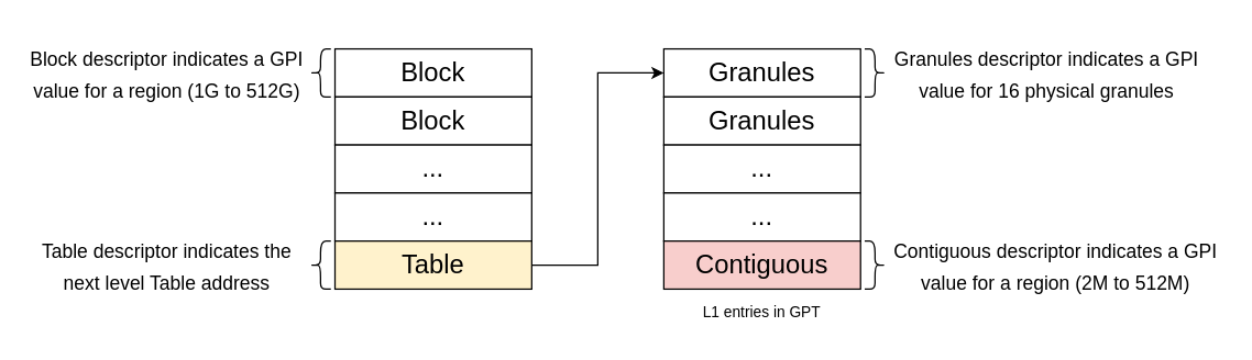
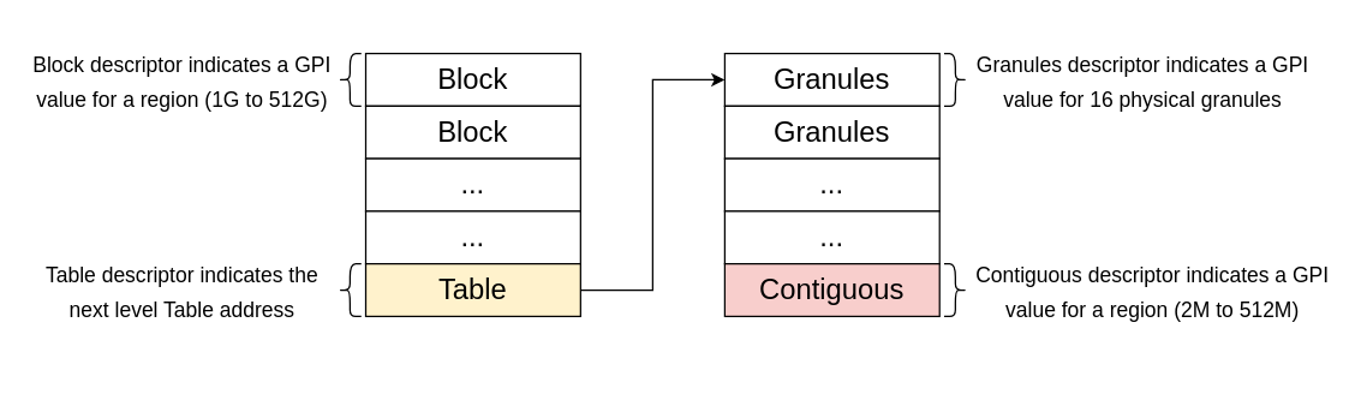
- <mxCell id="19" value="&lt;font style=&quot;font-size: 11px;&quot;&gt;L1 entries in GPT&lt;/font&gt;" style="text;html=1;strokeColor=none;fillColor=none;align=center;verticalAlign=middle;whiteSpace=wrap;rounded=0;fontSize=19;" vertex="1" parent="1"><mxGeometry x="493.25" y="210" width="120.5" height="30" as="geometry" /></mxCell>
